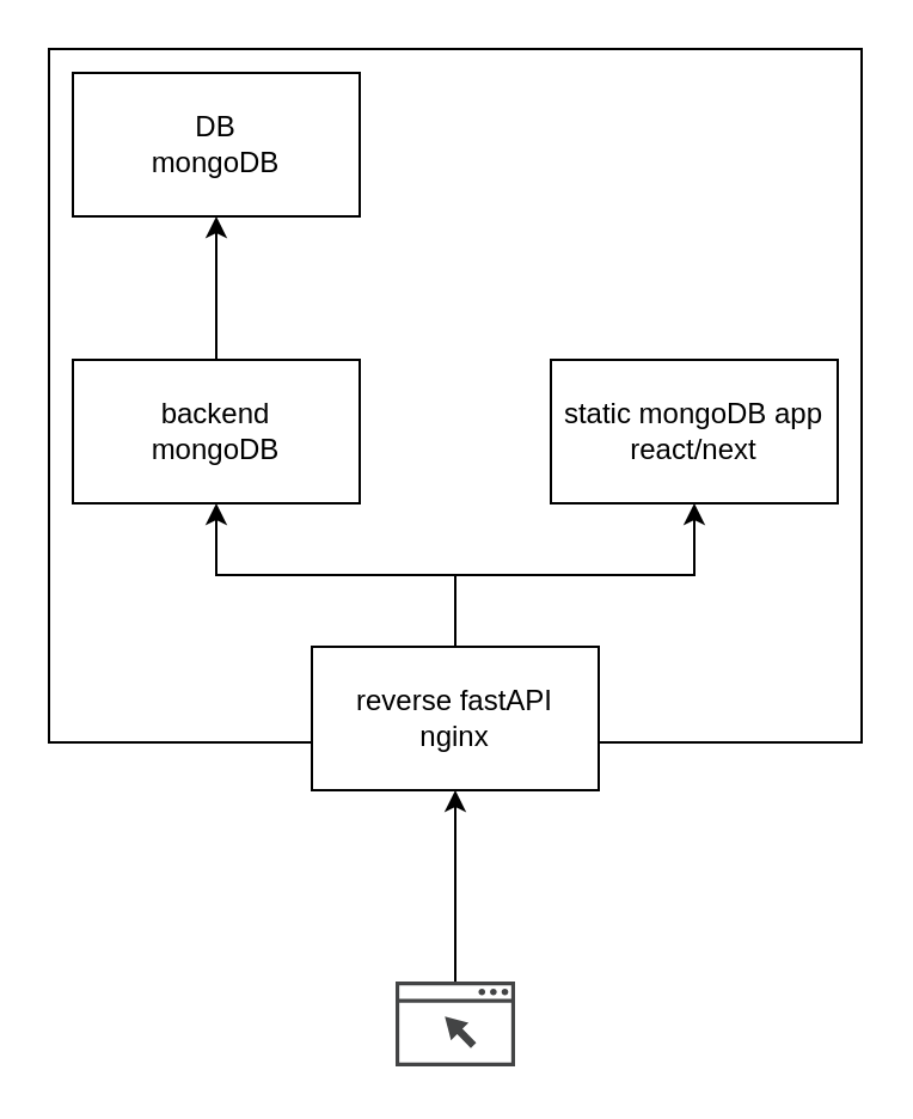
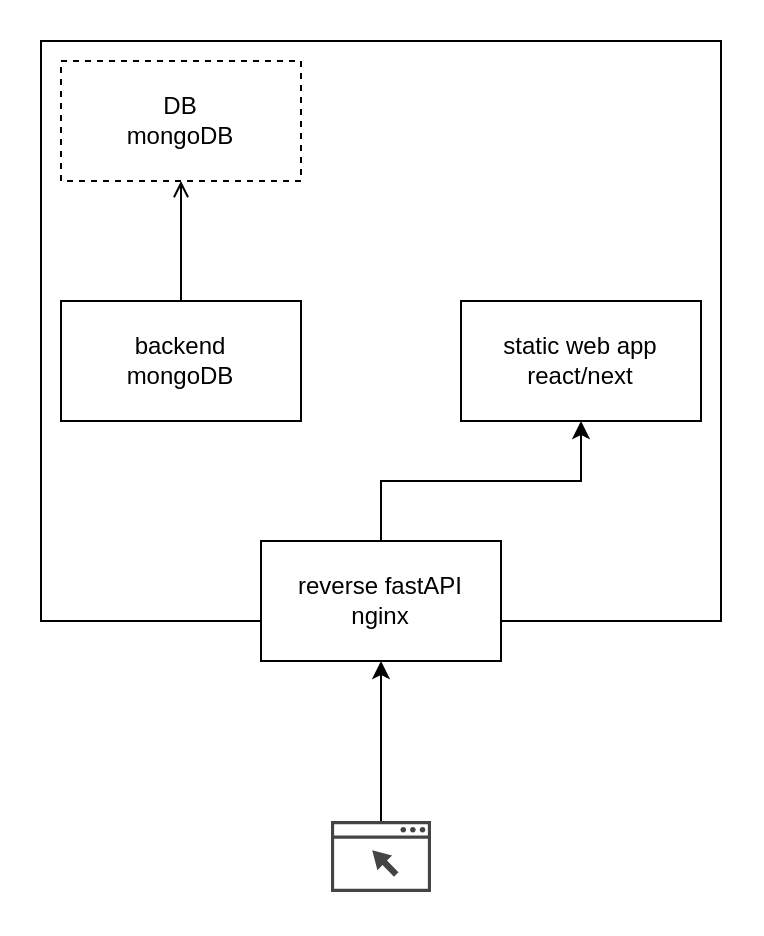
- <mxCell id="3" value="&lt;div&gt;DB&lt;/div&gt;mongoDB" style="rounded=0;whiteSpace=wrap;html=1;" parent="1" vertex="1"><mxGeometry x="30" y="30" width="120" height="60" as="geometry" /></mxCell>
+ <mxCell id="3" value="&lt;div&gt;DB&lt;/div&gt;mongoDB" style="rounded=0;whiteSpace=wrap;html=1;dashed=1;" parent="1" vertex="1"><mxGeometry x="30" y="30" width="120" height="60" as="geometry" /></mxCell>
- <mxCell id="7" value="" style="edgeStyle=orthogonalEdgeStyle;rounded=0;orthogonalLoop=1;jettySize=auto;html=1;" parent="1" source="8" target="3" edge="1"><mxGeometry relative="1" as="geometry" /></mxCell>
+ <mxCell id="7" value="" style="edgeStyle=orthogonalEdgeStyle;rounded=0;orthogonalLoop=1;jettySize=auto;html=1;endArrow=open;" parent="1" source="8" target="3" edge="1"><mxGeometry relative="1" as="geometry" /></mxCell>
- <mxCell id="9" value="&lt;div&gt;static mongoDB app&lt;/div&gt;react/next" style="rounded=0;whiteSpace=wrap;html=1;" parent="1" vertex="1"><mxGeometry x="230" y="150" width="120" height="60" as="geometry" /></mxCell>
+ <mxCell id="9" value="&lt;div&gt;static web app&lt;/div&gt;react/next" style="rounded=0;whiteSpace=wrap;html=1;" parent="1" vertex="1"><mxGeometry x="230" y="150" width="120" height="60" as="geometry" /></mxCell>
- <mxCell id="4" style="edgeStyle=orthogonalEdgeStyle;rounded=0;orthogonalLoop=1;jettySize=auto;html=1;entryX=0.5;entryY=1;entryDx=0;entryDy=0;" parent="1" source="6" target="8" edge="1"><mxGeometry relative="1" as="geometry" /></mxCell>
